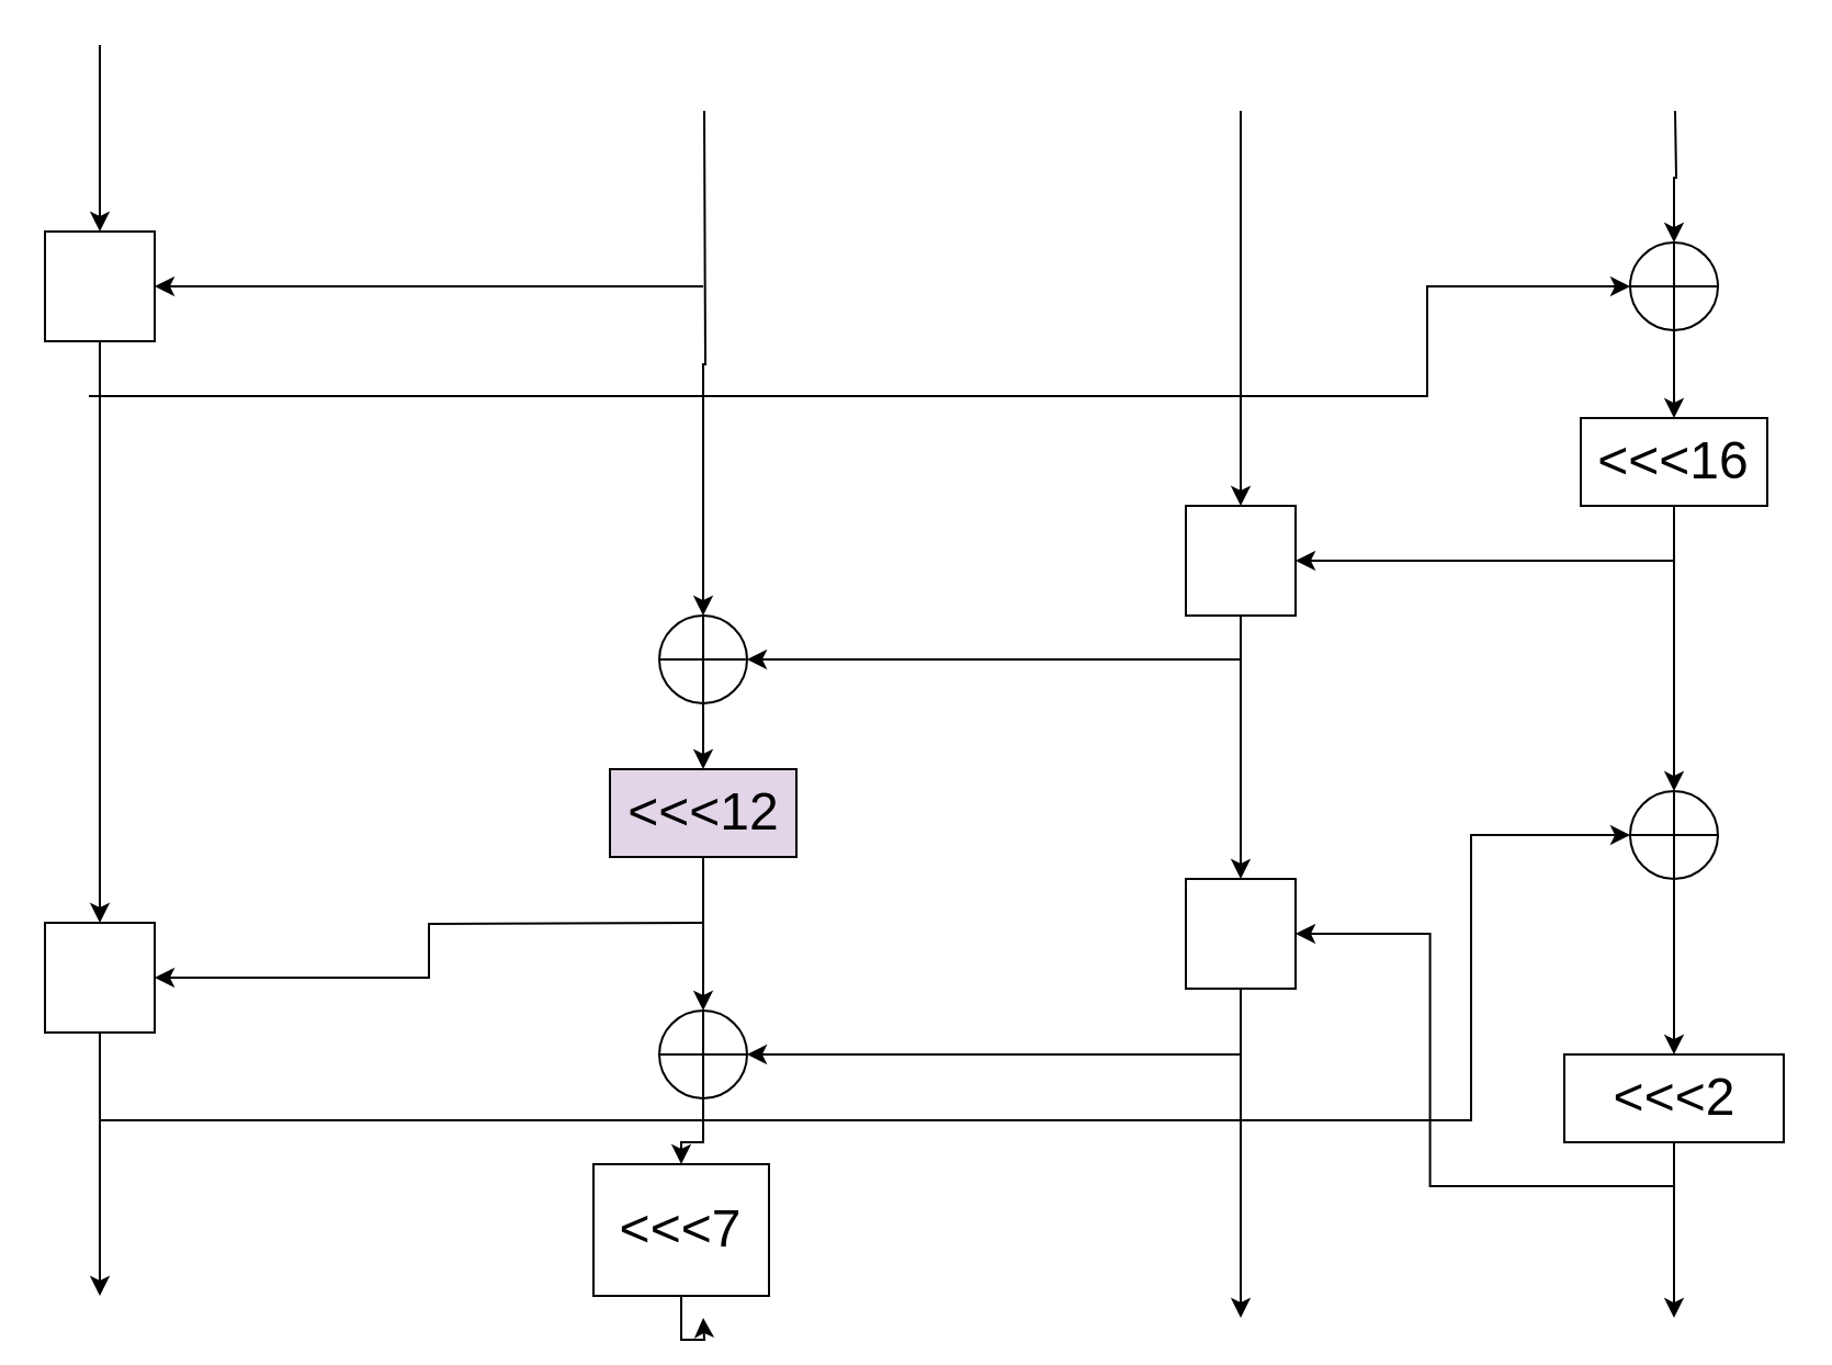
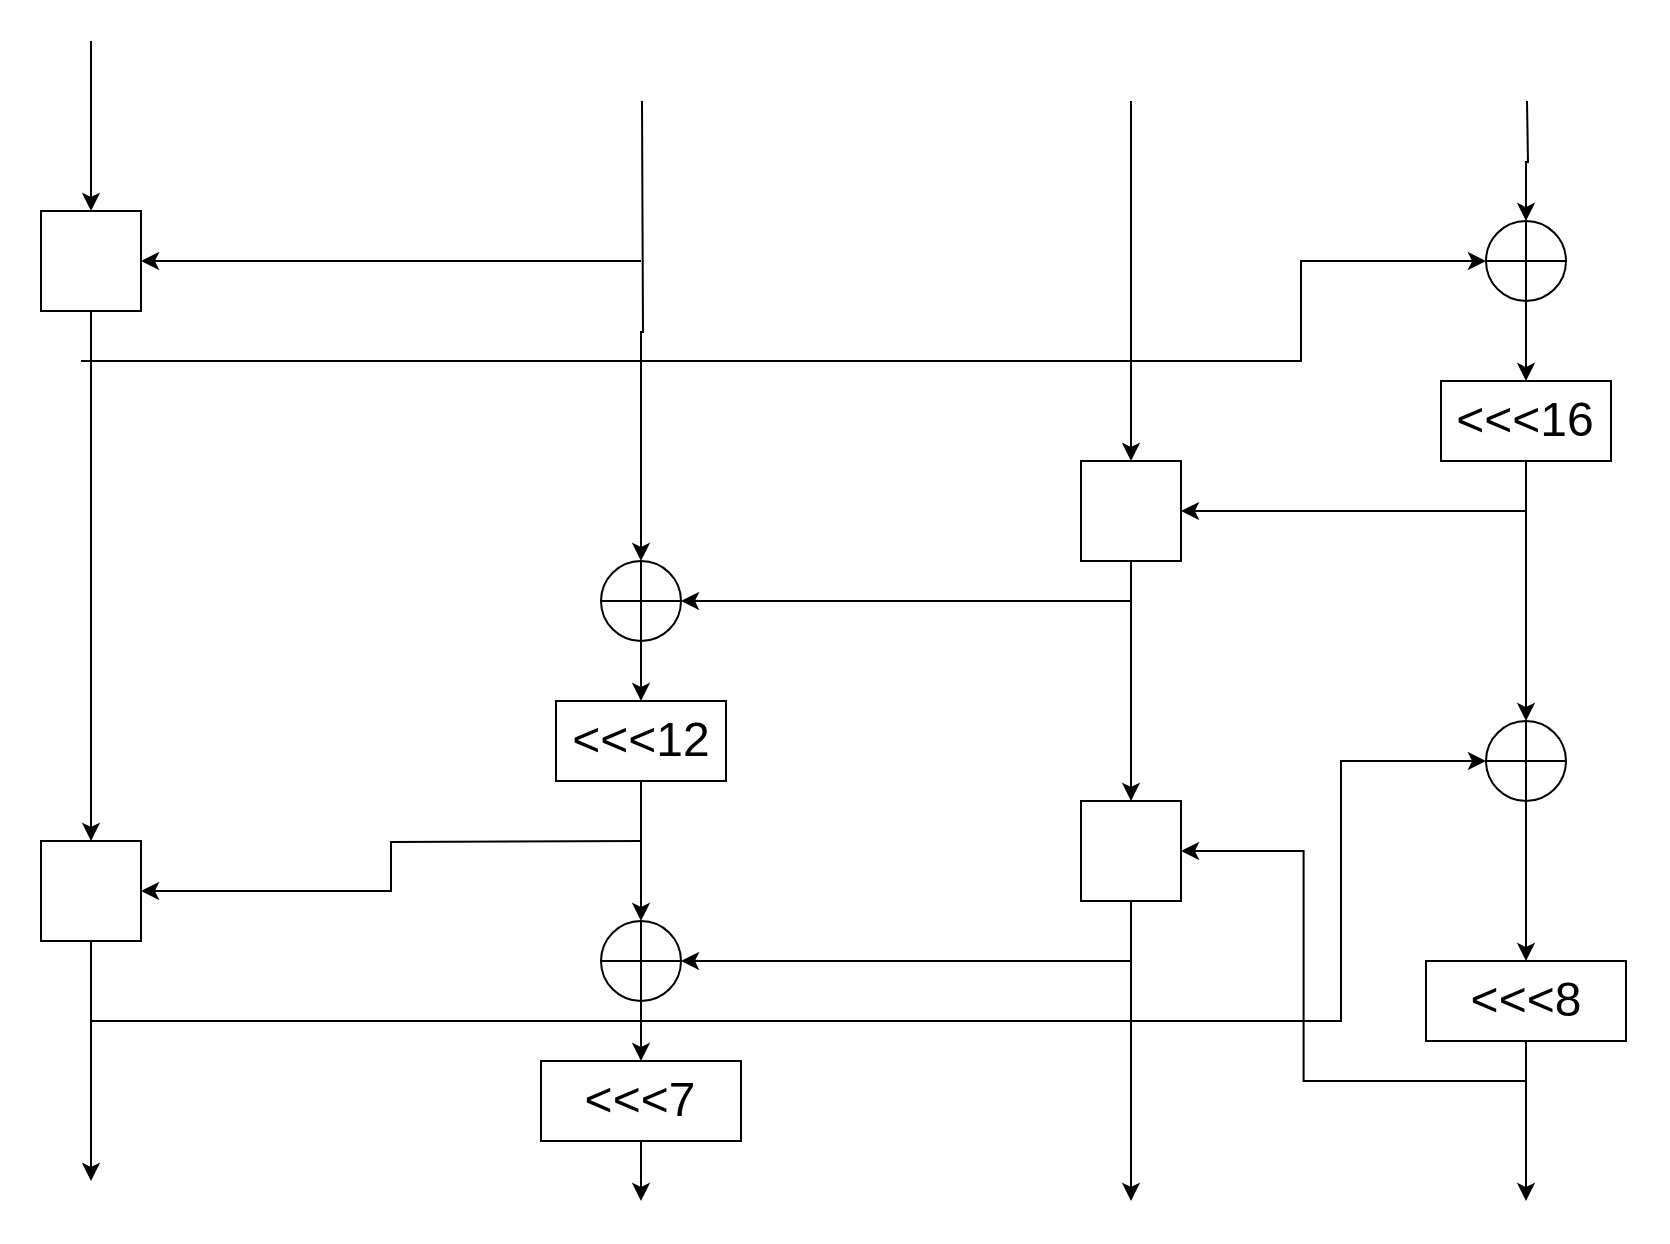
- <mxCell id="34" value="&lt;font style=&quot;font-size: 24px&quot;&gt;&amp;lt;&amp;lt;&amp;lt;12&lt;/font&gt;" style="rounded=0;whiteSpace=wrap;html=1;fillColor=#e1d5e7;" vertex="1" parent="1"><mxGeometry x="277.5" y="350" width="85" height="40" as="geometry" /></mxCell>
+ <mxCell id="34" value="&lt;font style=&quot;font-size: 24px&quot;&gt;&amp;lt;&amp;lt;&amp;lt;12&lt;/font&gt;" style="rounded=0;whiteSpace=wrap;html=1;" vertex="1" parent="1"><mxGeometry x="277.5" y="350" width="85" height="40" as="geometry" /></mxCell>
- <mxCell id="17" value="&lt;font style=&quot;font-size: 24px&quot;&gt;&amp;lt;&amp;lt;&amp;lt;2&lt;/font&gt;" style="rounded=0;whiteSpace=wrap;html=1;" vertex="1" parent="1"><mxGeometry x="712.5" y="480" width="100" height="40" as="geometry" /></mxCell>
+ <mxCell id="17" value="&lt;font style=&quot;font-size: 24px&quot;&gt;&amp;lt;&amp;lt;&amp;lt;8&lt;/font&gt;" style="rounded=0;whiteSpace=wrap;html=1;" vertex="1" parent="1"><mxGeometry x="712.5" y="480" width="100" height="40" as="geometry" /></mxCell>
- <mxCell id="32" value="&lt;div&gt;&lt;font style=&quot;font-size: 24px&quot;&gt;&amp;lt;&amp;lt;&amp;lt;7&lt;/font&gt;&lt;/div&gt;" style="rounded=0;whiteSpace=wrap;html=1;" vertex="1" parent="1"><mxGeometry x="270" y="530" width="80" height="60" as="geometry" /></mxCell>
+ <mxCell id="32" value="&lt;div&gt;&lt;font style=&quot;font-size: 24px&quot;&gt;&amp;lt;&amp;lt;&amp;lt;7&lt;/font&gt;&lt;/div&gt;" style="rounded=0;whiteSpace=wrap;html=1;" vertex="1" parent="1"><mxGeometry x="270" y="530" width="100" height="40" as="geometry" /></mxCell>
